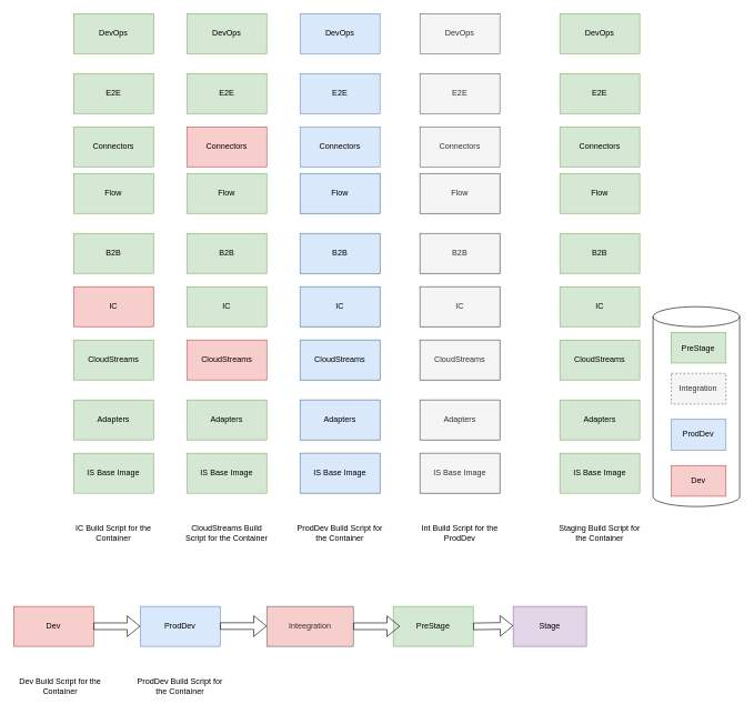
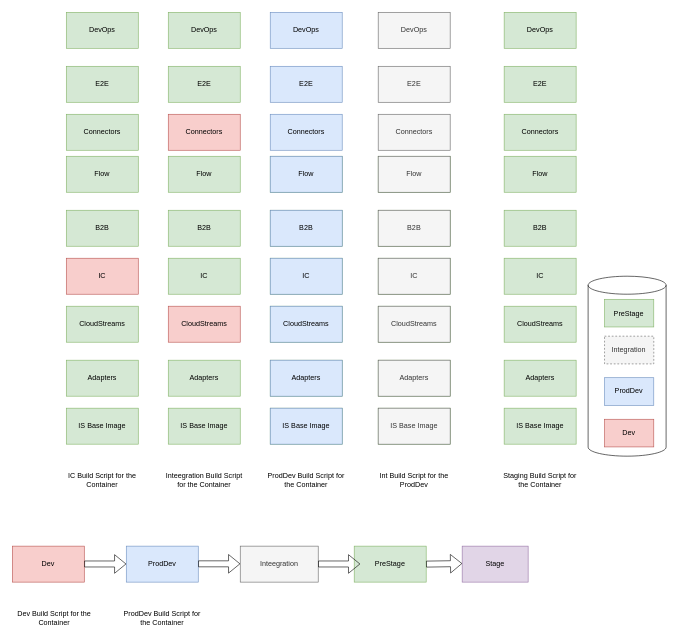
- <mxCell id="12" value="CloudStreams Build Script for the Container" style="text;html=1;strokeColor=none;fillColor=none;align=center;verticalAlign=middle;whiteSpace=wrap;rounded=0;" vertex="1" parent="1"><mxGeometry x="270" y="780" width="140" height="40" as="geometry" /></mxCell>
+ <mxCell id="12" value="Inteegration Build Script for the Container" style="text;html=1;strokeColor=none;fillColor=none;align=center;verticalAlign=middle;whiteSpace=wrap;rounded=0;" vertex="1" parent="1"><mxGeometry x="270" y="780" width="140" height="40" as="geometry" /></mxCell>
- <mxCell id="16" value="Inteegration" style="rounded=0;whiteSpace=wrap;html=1;fillColor=#f8cecc;strokeColor=#666666;fontColor=#333333;" vertex="1" parent="1"><mxGeometry x="400" y="910" width="130" height="60" as="geometry" /></mxCell>
+ <mxCell id="16" value="Inteegration" style="rounded=0;whiteSpace=wrap;html=1;fillColor=#f5f5f5;strokeColor=#666666;fontColor=#333333;" vertex="1" parent="1"><mxGeometry x="400" y="910" width="130" height="60" as="geometry" /></mxCell>
